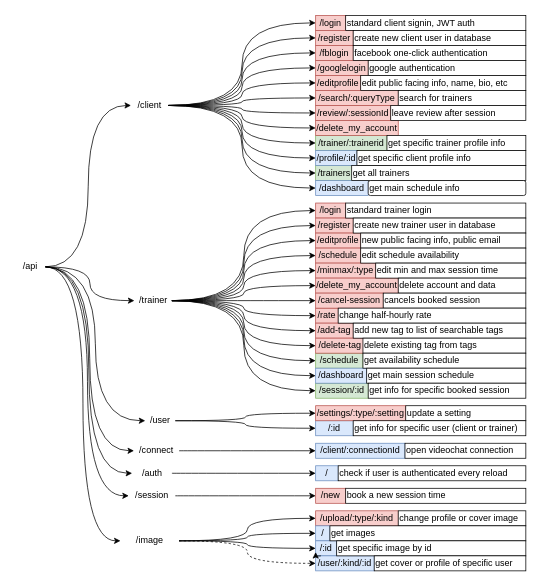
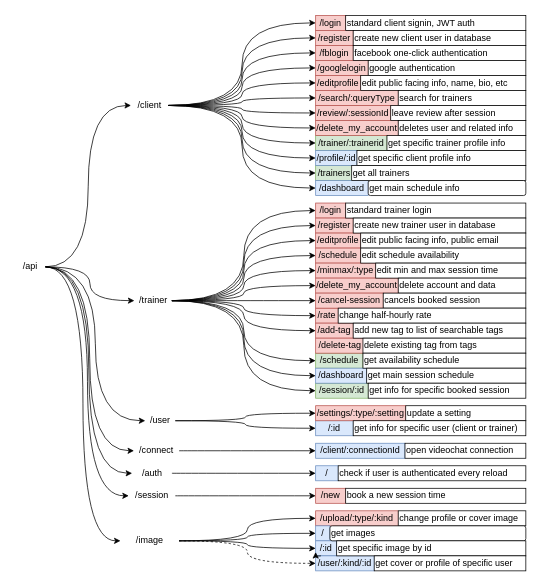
+ <mxCell id="93" value="deletes user and related info" style="rounded=0;whiteSpace=wrap;html=1;align=left;" parent="1" vertex="1"><mxGeometry x="530" y="160" width="170" height="20" as="geometry" /></mxCell>
- <mxCell id="100" value="new public facing info, public email" style="rounded=0;whiteSpace=wrap;html=1;align=left;" parent="1" vertex="1"><mxGeometry x="480" y="310" width="220" height="20" as="geometry" /></mxCell>
+ <mxCell id="100" value="edit public facing info, public email" style="rounded=0;whiteSpace=wrap;html=1;align=left;" parent="1" vertex="1"><mxGeometry x="480" y="310" width="220" height="20" as="geometry" /></mxCell>
- <mxCell id="44" style="edgeStyle=orthogonalEdgeStyle;curved=1;orthogonalLoop=1;jettySize=auto;html=1;entryX=0;entryY=0.5;entryDx=0;entryDy=0;" parent="1" source="48" target="61" edge="1"><mxGeometry relative="1" as="geometry" /></mxCell>
- <mxCell id="117" value="get images" style="rounded=0;whiteSpace=wrap;html=1;align=left;" parent="1" vertex="1"><mxGeometry x="439" y="700" width="261" height="20" as="geometry" /></mxCell>
+ <mxCell id="117" value="get images" style="whiteSpace=wrap;html=1;align=left;rounded=1;" parent="1" vertex="1"><mxGeometry x="439" y="700" width="261" height="20" as="geometry" /></mxCell>
